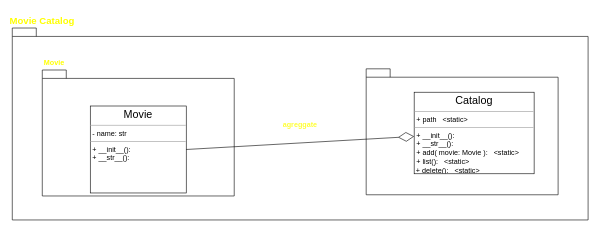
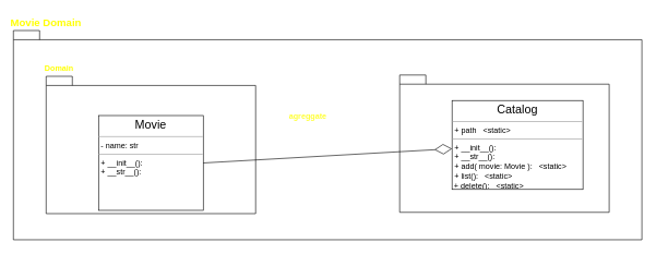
- <mxCell id="9" value="Movie Catalog" style="text;align=center;fontStyle=1;verticalAlign=middle;spacingLeft=3;spacingRight=3;strokeColor=none;rotatable=0;points=[[0,0.5],[1,0.5]];portConstraint=eastwest;fontSize=16;fontColor=#FFFF00;" vertex="1" parent="1"><mxGeometry x="30" y="20" width="80" height="26" as="geometry" /></mxCell>
+ <mxCell id="9" value="Movie Domain" style="text;align=center;fontStyle=1;verticalAlign=middle;spacingLeft=3;spacingRight=3;strokeColor=none;rotatable=0;points=[[0,0.5],[1,0.5]];portConstraint=eastwest;fontSize=16;fontColor=#FFFF00;" vertex="1" parent="1"><mxGeometry x="30" y="20" width="80" height="26" as="geometry" /></mxCell>
- <mxCell id="8" value="Movie" style="text;align=center;fontStyle=1;verticalAlign=middle;spacingLeft=3;spacingRight=3;strokeColor=none;rotatable=0;points=[[0,0.5],[1,0.5]];portConstraint=eastwest;fontColor=#FFFF00;" vertex="1" parent="1"><mxGeometry x="50" y="90" width="80" height="26" as="geometry" /></mxCell>
+ <mxCell id="8" value="Domain" style="text;align=center;fontStyle=1;verticalAlign=middle;spacingLeft=3;spacingRight=3;strokeColor=none;rotatable=0;points=[[0,0.5],[1,0.5]];portConstraint=eastwest;fontColor=#FFFF00;" vertex="1" parent="1"><mxGeometry x="50" y="90" width="80" height="26" as="geometry" /></mxCell>
- <mxCell id="10" value="agreggate" style="text;align=center;fontStyle=1;verticalAlign=middle;spacingLeft=3;spacingRight=3;strokeColor=none;rotatable=0;points=[[0,0.5],[1,0.5]];portConstraint=eastwest;fontColor=#FFFF33;" vertex="1" parent="1"><mxGeometry x="460" y="193" width="80" height="26" as="geometry" /></mxCell>
+ <mxCell id="10" value="agreggate" style="text;align=center;fontStyle=1;verticalAlign=middle;spacingLeft=3;spacingRight=3;strokeColor=none;rotatable=0;points=[[0,0.5],[1,0.5]];portConstraint=eastwest;fontColor=#FFFF33;" vertex="1" parent="1"><mxGeometry x="430" y="163" width="80" height="26" as="geometry" /></mxCell>
